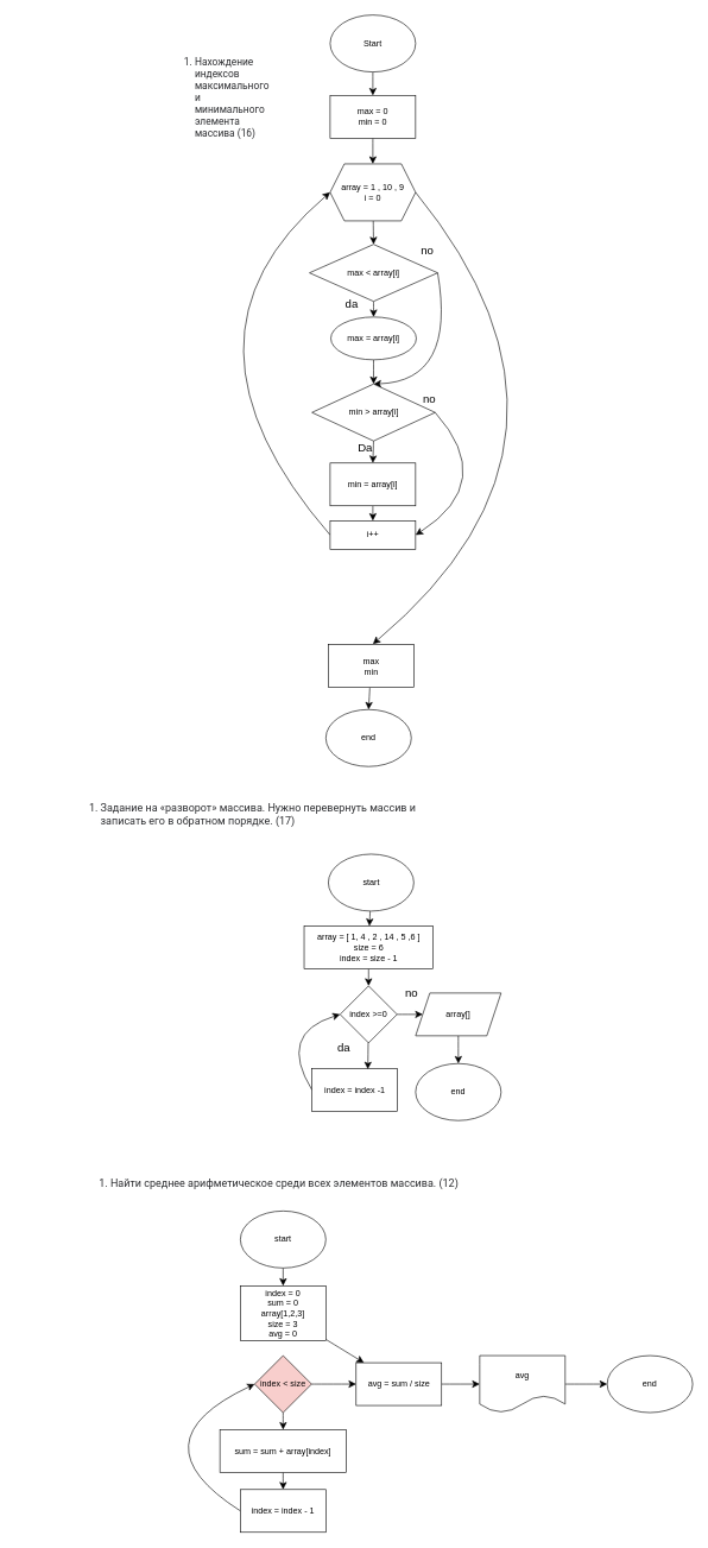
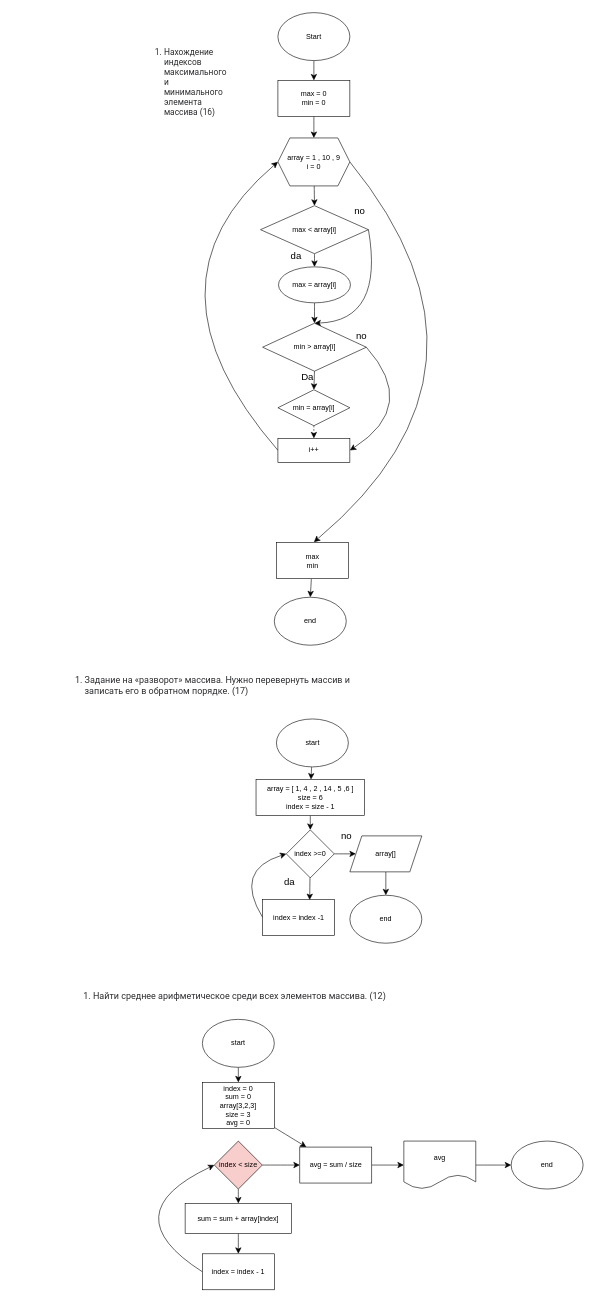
- <mxCell id="19" value="min = array[i]" style="rounded=0;whiteSpace=wrap;html=1;" vertex="1" parent="1"><mxGeometry x="463" y="649" width="120" height="60" as="geometry" /></mxCell>
+ <mxCell id="19" value="min = array[i]" style="rhombus;whiteSpace=wrap;html=1;" vertex="1" parent="1"><mxGeometry x="463" y="649" width="120" height="60" as="geometry" /></mxCell>
- <mxCell id="18" style="edgeStyle=none;curved=1;rounded=0;orthogonalLoop=1;jettySize=auto;html=1;fontSize=12;startSize=8;endSize=8;" edge="1" parent="1" source="19" target="21"><mxGeometry relative="1" as="geometry" /></mxCell>
+ <mxCell id="18" style="edgeStyle=none;curved=1;rounded=0;orthogonalLoop=1;jettySize=auto;html=1;fontSize=12;startSize=8;endSize=8;dashed=1;" edge="1" parent="1" source="19" target="21"><mxGeometry relative="1" as="geometry" /></mxCell>
- <mxCell id="48" value="index = 0&lt;div&gt;sum = 0&lt;/div&gt;&lt;div&gt;array[1,2,3]&lt;/div&gt;&lt;div&gt;size = 3&lt;/div&gt;&lt;div&gt;avg = 0&lt;/div&gt;" style="rounded=0;whiteSpace=wrap;html=1;" vertex="1" parent="1"><mxGeometry x="337" y="1804" width="120" height="77" as="geometry" /></mxCell>
+ <mxCell id="48" value="index = 0&lt;div&gt;sum = 0&lt;/div&gt;&lt;div&gt;array[3,2,3]&lt;/div&gt;&lt;div&gt;size = 3&lt;/div&gt;&lt;div&gt;avg = 0&lt;/div&gt;" style="rounded=0;whiteSpace=wrap;html=1;" vertex="1" parent="1"><mxGeometry x="337" y="1804" width="120" height="77" as="geometry" /></mxCell>
- <mxCell id="53" value="sum = sum + array[index]" style="rounded=0;whiteSpace=wrap;html=1;" vertex="1" parent="1"><mxGeometry x="308.25" y="2006" width="177.5" height="60" as="geometry" /></mxCell>
+ <mxCell id="53" value="sum = sum + array[index]" style="rounded=0;whiteSpace=wrap;html=1;" vertex="1" parent="1"><mxGeometry x="308.25" y="2006" width="177.5" height="50" as="geometry" /></mxCell>
